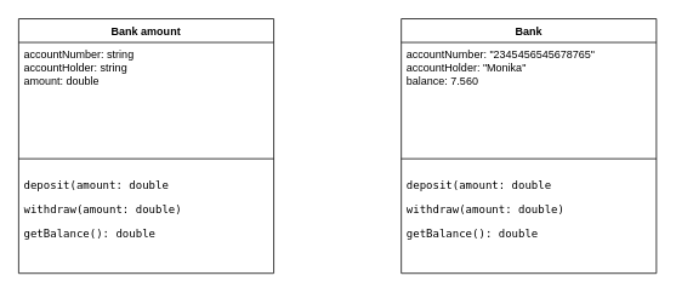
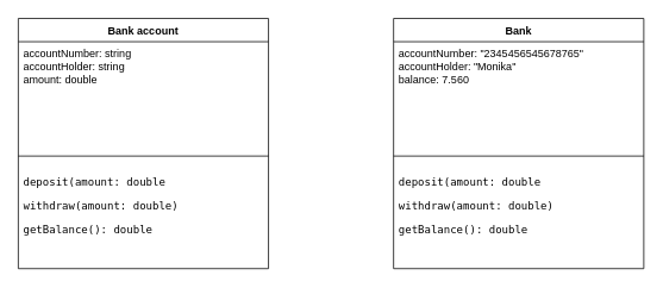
- <mxCell id="2" value="Bank amount" style="swimlane;fontStyle=1;align=center;verticalAlign=top;childLayout=stackLayout;horizontal=1;startSize=26;horizontalStack=0;resizeParent=1;resizeParentMax=0;resizeLast=0;collapsible=1;marginBottom=0;whiteSpace=wrap;html=1;" vertex="1" parent="1"><mxGeometry x="20" y="20" width="280" height="280" as="geometry" /></mxCell>
+ <mxCell id="2" value="Bank account" style="swimlane;fontStyle=1;align=center;verticalAlign=top;childLayout=stackLayout;horizontal=1;startSize=26;horizontalStack=0;resizeParent=1;resizeParentMax=0;resizeLast=0;collapsible=1;marginBottom=0;whiteSpace=wrap;html=1;" vertex="1" parent="1"><mxGeometry x="20" y="20" width="280" height="280" as="geometry" /></mxCell>
